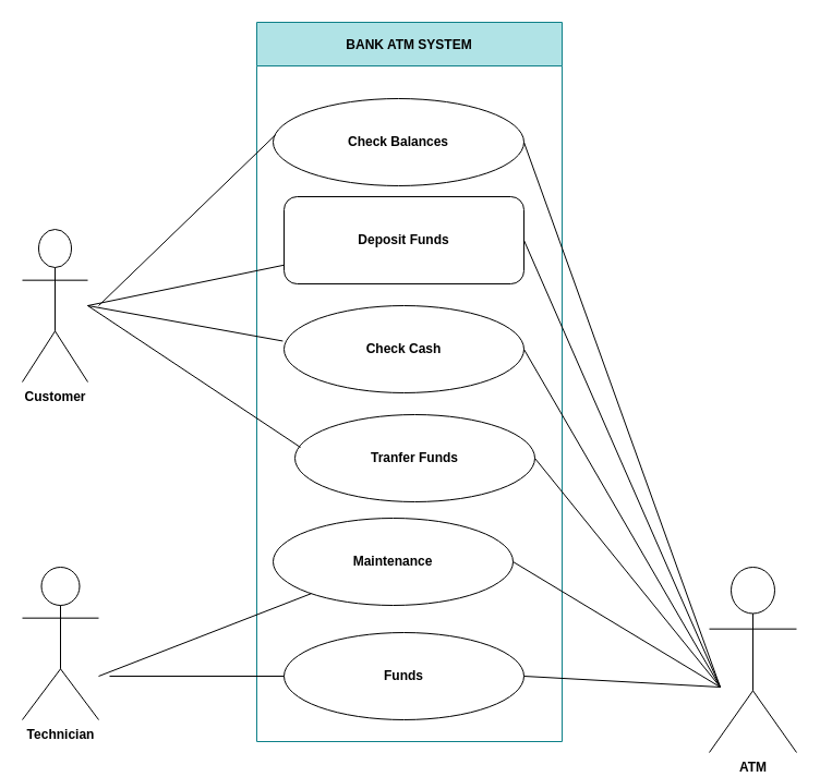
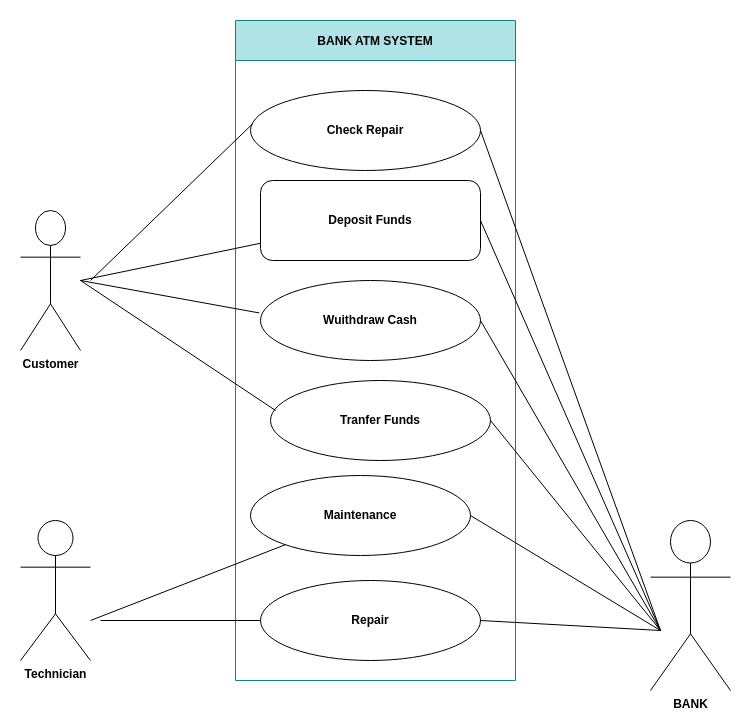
- <mxCell id="3" value="Check Balances" style="ellipse;whiteSpace=wrap;html=1;fontStyle=1" parent="2" vertex="1"><mxGeometry x="15" y="70" width="230" height="80" as="geometry" /></mxCell>
+ <mxCell id="3" value="Check Repair" style="ellipse;whiteSpace=wrap;html=1;fontStyle=1" parent="2" vertex="1"><mxGeometry x="15" y="70" width="230" height="80" as="geometry" /></mxCell>
- <mxCell id="5" value="Check Cash" style="ellipse;whiteSpace=wrap;html=1;fontStyle=1" parent="2" vertex="1"><mxGeometry x="25" y="260" width="220" height="80" as="geometry" /></mxCell>
+ <mxCell id="5" value="Wuithdraw Cash" style="ellipse;whiteSpace=wrap;html=1;fontStyle=1" parent="2" vertex="1"><mxGeometry x="25" y="260" width="220" height="80" as="geometry" /></mxCell>
- <mxCell id="8" value="Funds" style="ellipse;whiteSpace=wrap;html=1;fontStyle=1" parent="2" vertex="1"><mxGeometry x="25" y="560" width="220" height="80" as="geometry" /></mxCell>
+ <mxCell id="8" value="Repair" style="ellipse;whiteSpace=wrap;html=1;fontStyle=1" parent="2" vertex="1"><mxGeometry x="25" y="560" width="220" height="80" as="geometry" /></mxCell>
- <mxCell id="11" value="ATM" style="shape=umlActor;verticalLabelPosition=bottom;labelBackgroundColor=#ffffff;verticalAlign=top;html=1;outlineConnect=0;fontStyle=1" parent="1" vertex="1"><mxGeometry x="650" y="520" width="80" height="170" as="geometry" /></mxCell>
+ <mxCell id="11" value="BANK" style="shape=umlActor;verticalLabelPosition=bottom;labelBackgroundColor=#ffffff;verticalAlign=top;html=1;outlineConnect=0;fontStyle=1" parent="1" vertex="1"><mxGeometry x="650" y="520" width="80" height="170" as="geometry" /></mxCell>
